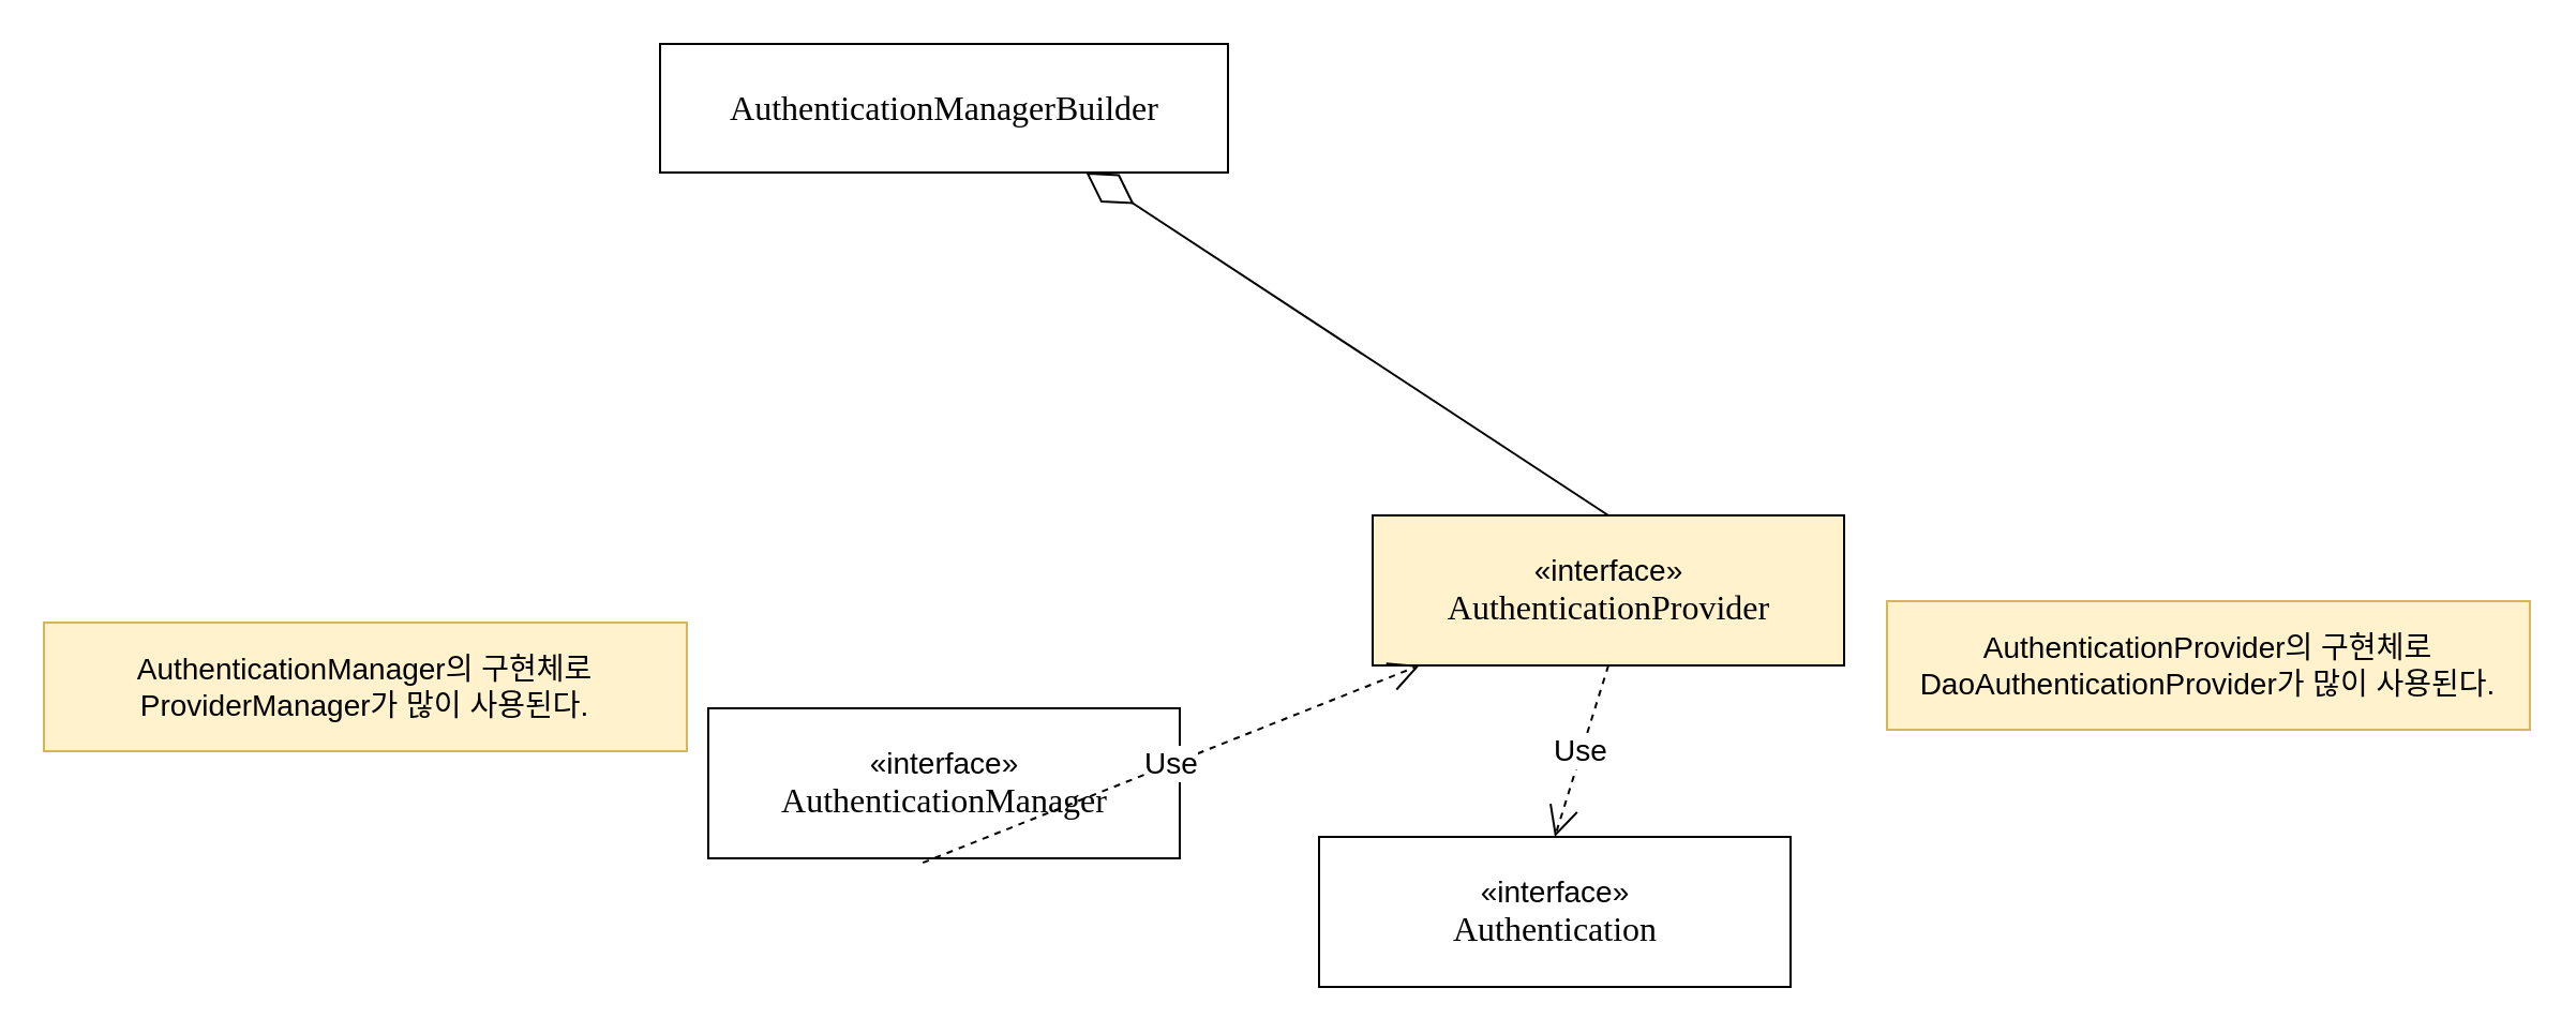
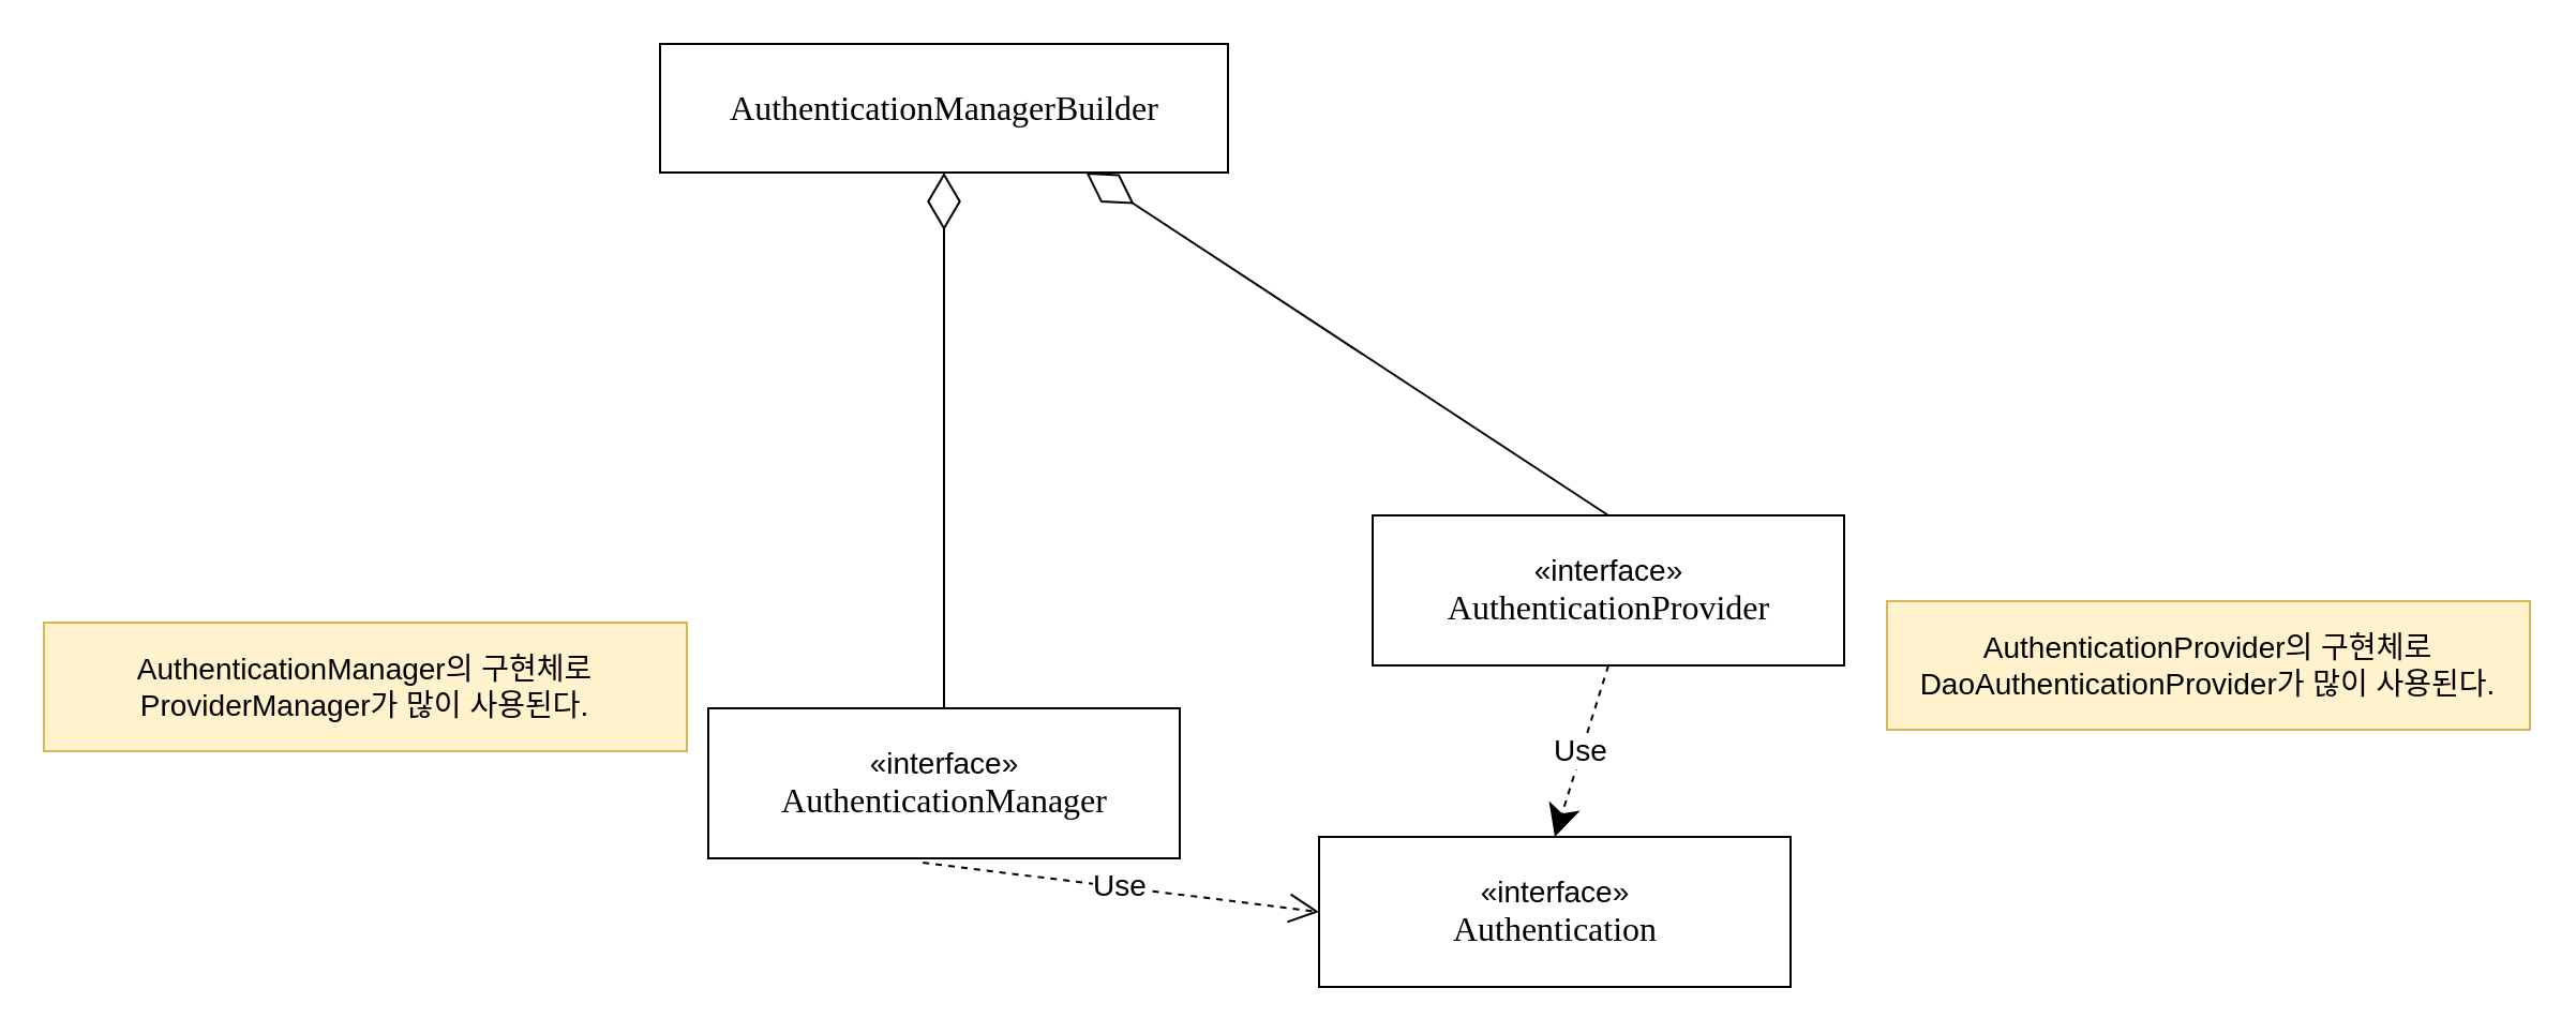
+ <mxCell id="6" value="" style="endArrow=diamondThin;endFill=0;endSize=24;html=1;rounded=0;fontSize=14;exitX=0.5;exitY=0;exitDx=0;exitDy=0;" edge="1" parent="1" source="2" target="5"><mxGeometry width="160" relative="1" as="geometry"><mxPoint x="530" y="330" as="sourcePoint" /><mxPoint x="690" y="330" as="targetPoint" /></mxGeometry></mxCell>
- <mxCell id="3" value="&lt;font style=&quot;font-size: 14px;&quot;&gt;«interface»&lt;/font&gt;&lt;br&gt;&lt;span style=&quot;font-size: 12pt; font-family: &amp;quot;맑은 고딕&amp;quot;;&quot;&gt;AuthenticationProvider&lt;/span&gt;" style="html=1;fillColor=#fff2cc;" vertex="1" parent="1"><mxGeometry x="640" y="240" width="220" height="70" as="geometry" /></mxCell>
+ <mxCell id="3" value="&lt;font style=&quot;font-size: 14px;&quot;&gt;«interface»&lt;/font&gt;&lt;br&gt;&lt;span style=&quot;font-size: 12pt; font-family: &amp;quot;맑은 고딕&amp;quot;;&quot;&gt;AuthenticationProvider&lt;/span&gt;" style="html=1;" vertex="1" parent="1"><mxGeometry x="640" y="240" width="220" height="70" as="geometry" /></mxCell>
- <mxCell id="9" value="Use" style="endArrow=open;endSize=12;dashed=1;html=1;rounded=0;fontSize=14;exitX=0.455;exitY=1.029;exitDx=0;exitDy=0;exitPerimeter=0;" edge="1" parent="1" source="2" target="3"><mxGeometry width="160" relative="1" as="geometry"><mxPoint x="760" y="320" as="sourcePoint" /><mxPoint x="760" y="400" as="targetPoint" /></mxGeometry></mxCell>
+ <mxCell id="9" value="Use" style="endArrow=open;endSize=12;dashed=1;html=1;rounded=0;fontSize=14;entryX=0;entryY=0.5;entryDx=0;entryDy=0;exitX=0.455;exitY=1.029;exitDx=0;exitDy=0;exitPerimeter=0;" edge="1" parent="1" source="2" target="4"><mxGeometry width="160" relative="1" as="geometry"><mxPoint x="760" y="320" as="sourcePoint" /><mxPoint x="760" y="400" as="targetPoint" /></mxGeometry></mxCell>
- <mxCell id="8" value="Use" style="endArrow=open;endSize=12;dashed=1;html=1;rounded=0;fontSize=14;entryX=0.5;entryY=0;entryDx=0;entryDy=0;exitX=0.5;exitY=1;exitDx=0;exitDy=0;" edge="1" parent="1" source="3" target="4"><mxGeometry width="160" relative="1" as="geometry"><mxPoint x="530" y="330" as="sourcePoint" /><mxPoint x="690" y="330" as="targetPoint" /></mxGeometry></mxCell>
+ <mxCell id="8" value="Use" style="endArrow=classic;endSize=12;dashed=1;html=1;rounded=0;fontSize=14;entryX=0.5;entryY=0;entryDx=0;entryDy=0;exitX=0.5;exitY=1;exitDx=0;exitDy=0;" edge="1" parent="1" source="3" target="4"><mxGeometry width="160" relative="1" as="geometry"><mxPoint x="530" y="330" as="sourcePoint" /><mxPoint x="690" y="330" as="targetPoint" /></mxGeometry></mxCell>
